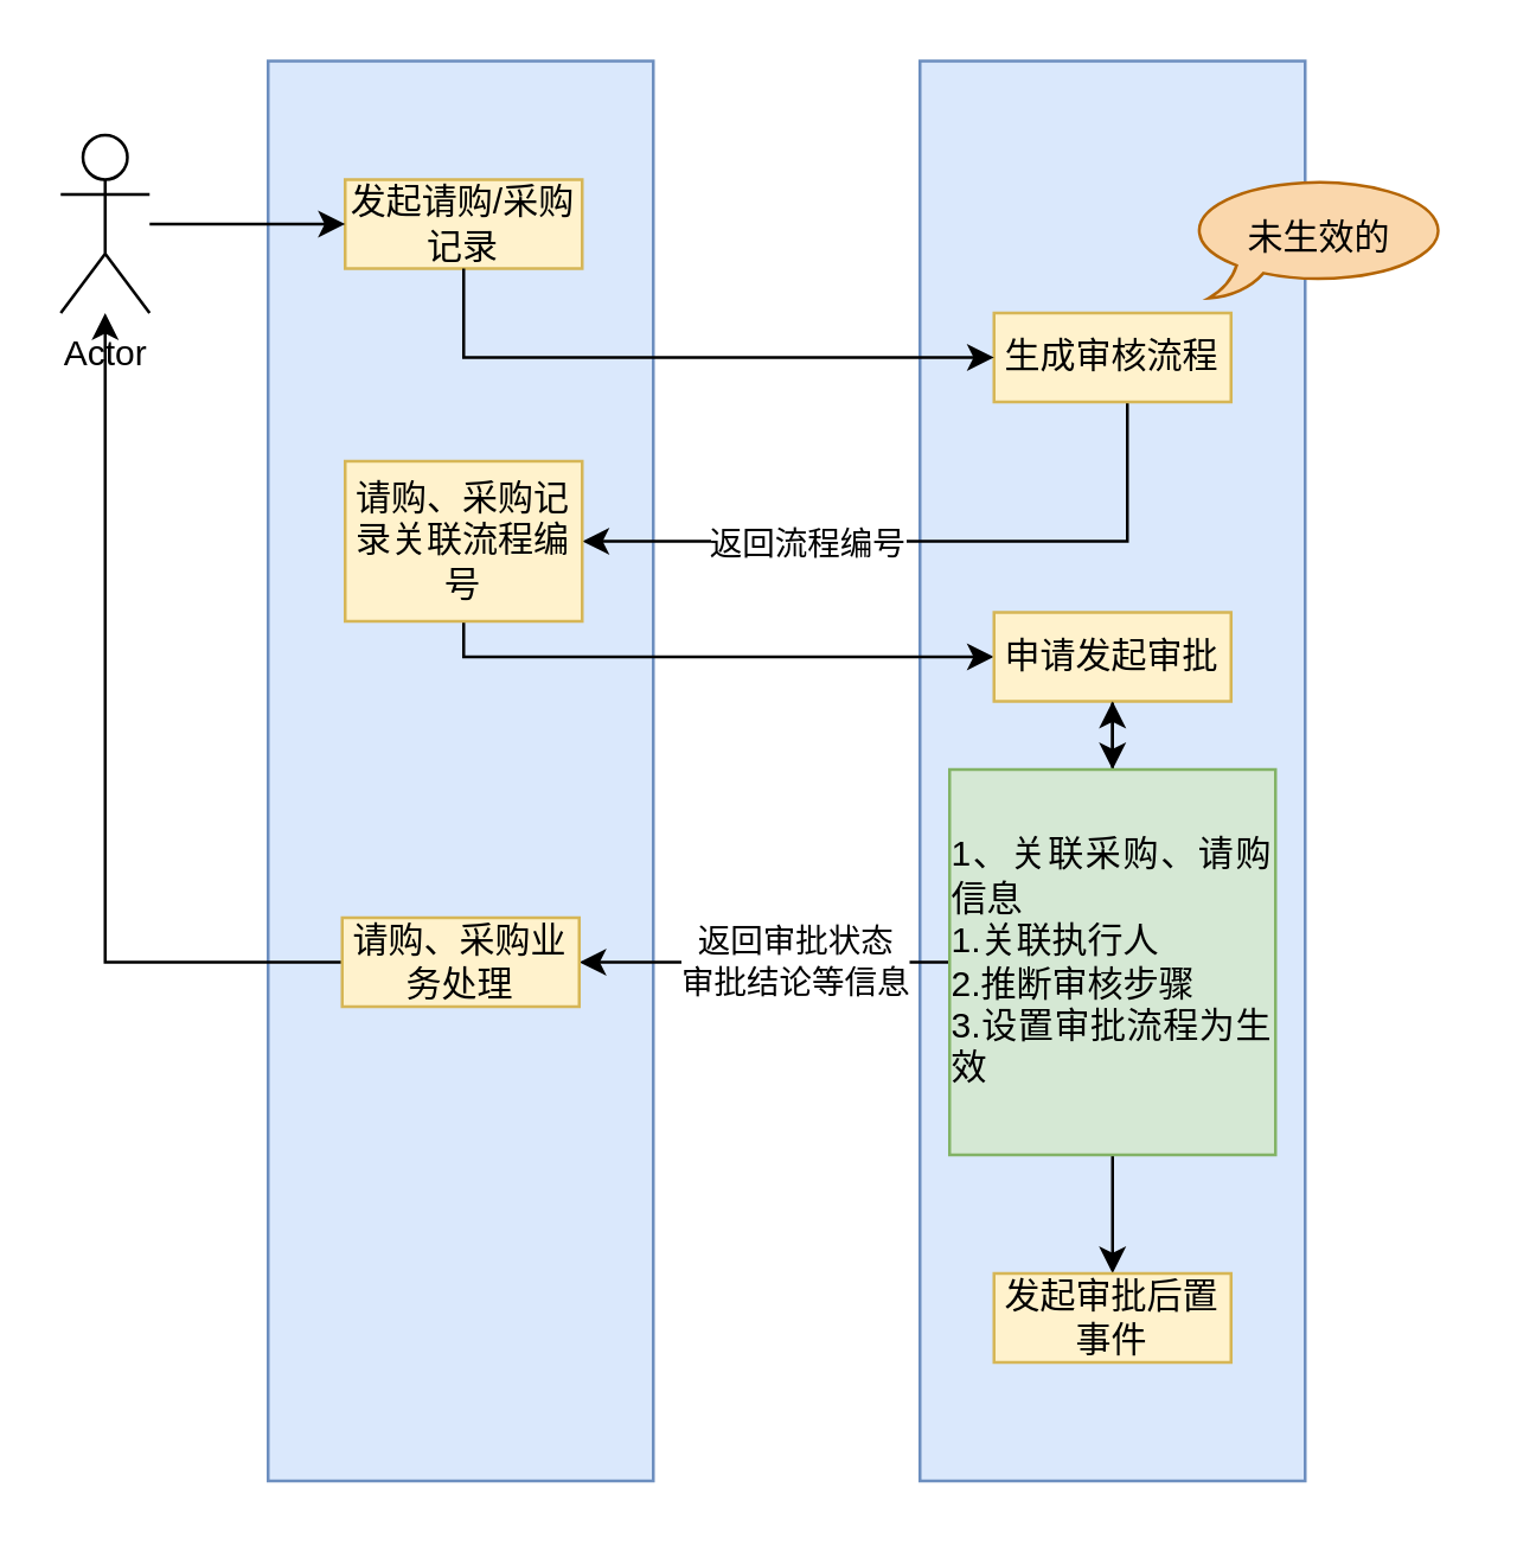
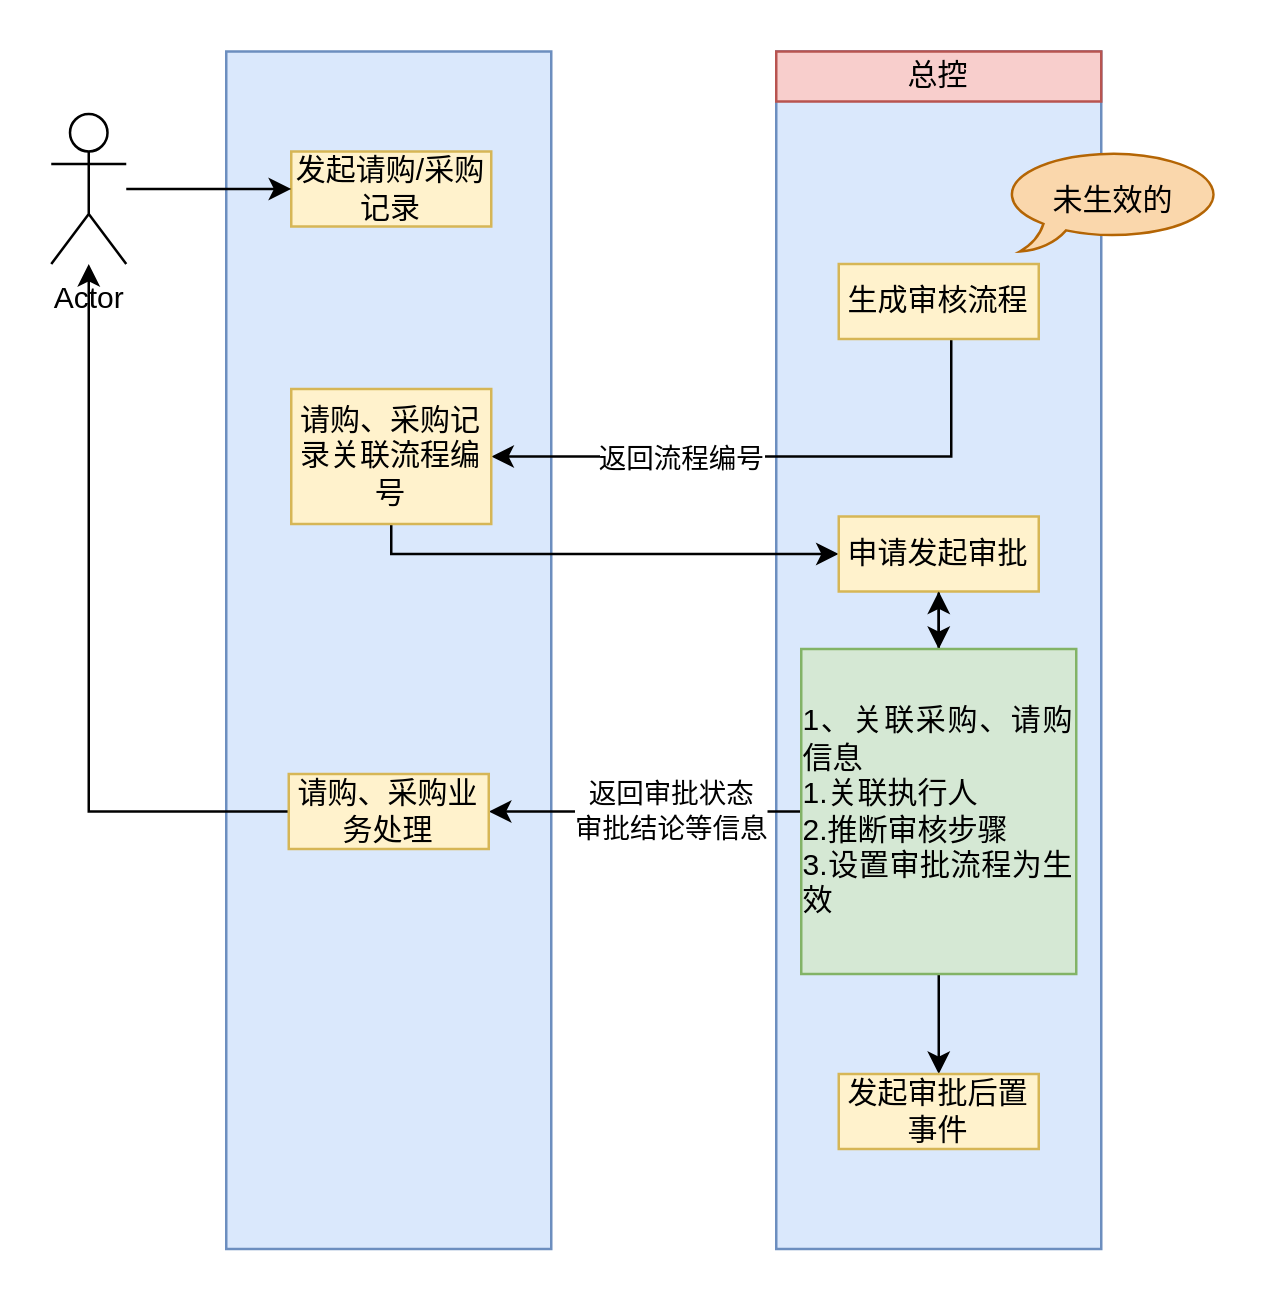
+ <mxCell id="5" value="总控" style="rounded=0;whiteSpace=wrap;html=1;fillColor=#f8cecc;strokeColor=#b85450;" vertex="1" parent="1"><mxGeometry x="310" y="20" width="130" height="20" as="geometry" /></mxCell>
- <mxCell id="10" style="edgeStyle=orthogonalEdgeStyle;rounded=0;orthogonalLoop=1;jettySize=auto;html=1;" edge="1" parent="1" source="3" target="8"><mxGeometry relative="1" as="geometry"><Array as="points"><mxPoint x="156" y="120" /></Array></mxGeometry></mxCell>
